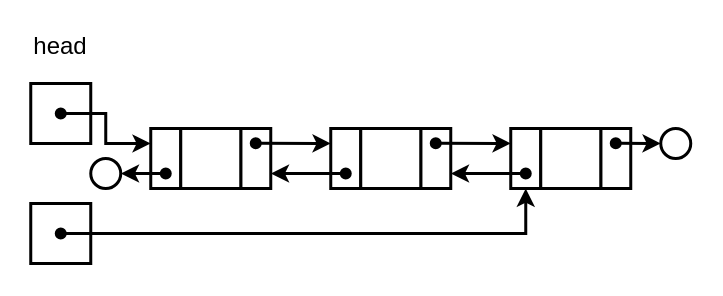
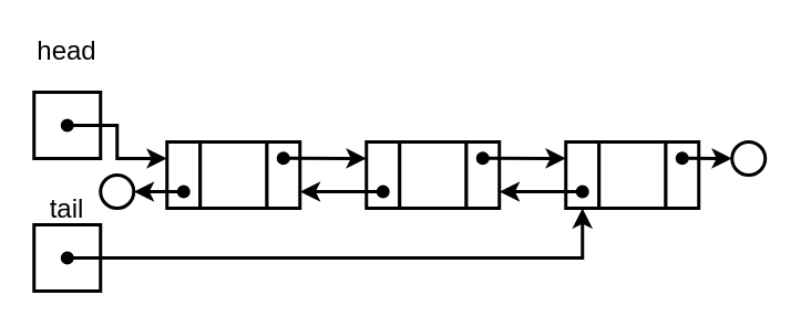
+ <mxCell id="2" value="tail" style="text;html=1;strokeColor=none;fillColor=none;align=center;verticalAlign=middle;whiteSpace=wrap;rounded=0;fontSize=16;" vertex="1" parent="1"><mxGeometry x="20" y="115" width="40" height="20" as="geometry" /></mxCell>
